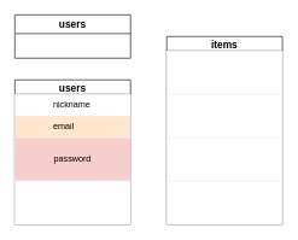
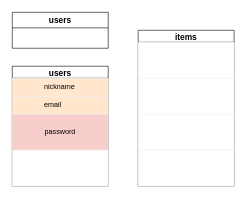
- <mxCell id="9" value="nickname&lt;span style=&quot;white-space: pre&quot;&gt;&#09;&lt;/span&gt;" style="whiteSpace=wrap;html=1;rounded=0;shadow=0;strokeColor=#f0f0f0;align=center;" vertex="1" parent="8"><mxGeometry y="20" width="160" height="30" as="geometry" /></mxCell>
+ <mxCell id="9" value="nickname&lt;span style=&quot;white-space: pre&quot;&gt;&#09;&lt;/span&gt;" style="whiteSpace=wrap;html=1;rounded=0;shadow=0;strokeColor=#f0f0f0;align=center;fillColor=#ffe6cc;" vertex="1" parent="8"><mxGeometry y="20" width="160" height="30" as="geometry" /></mxCell>
